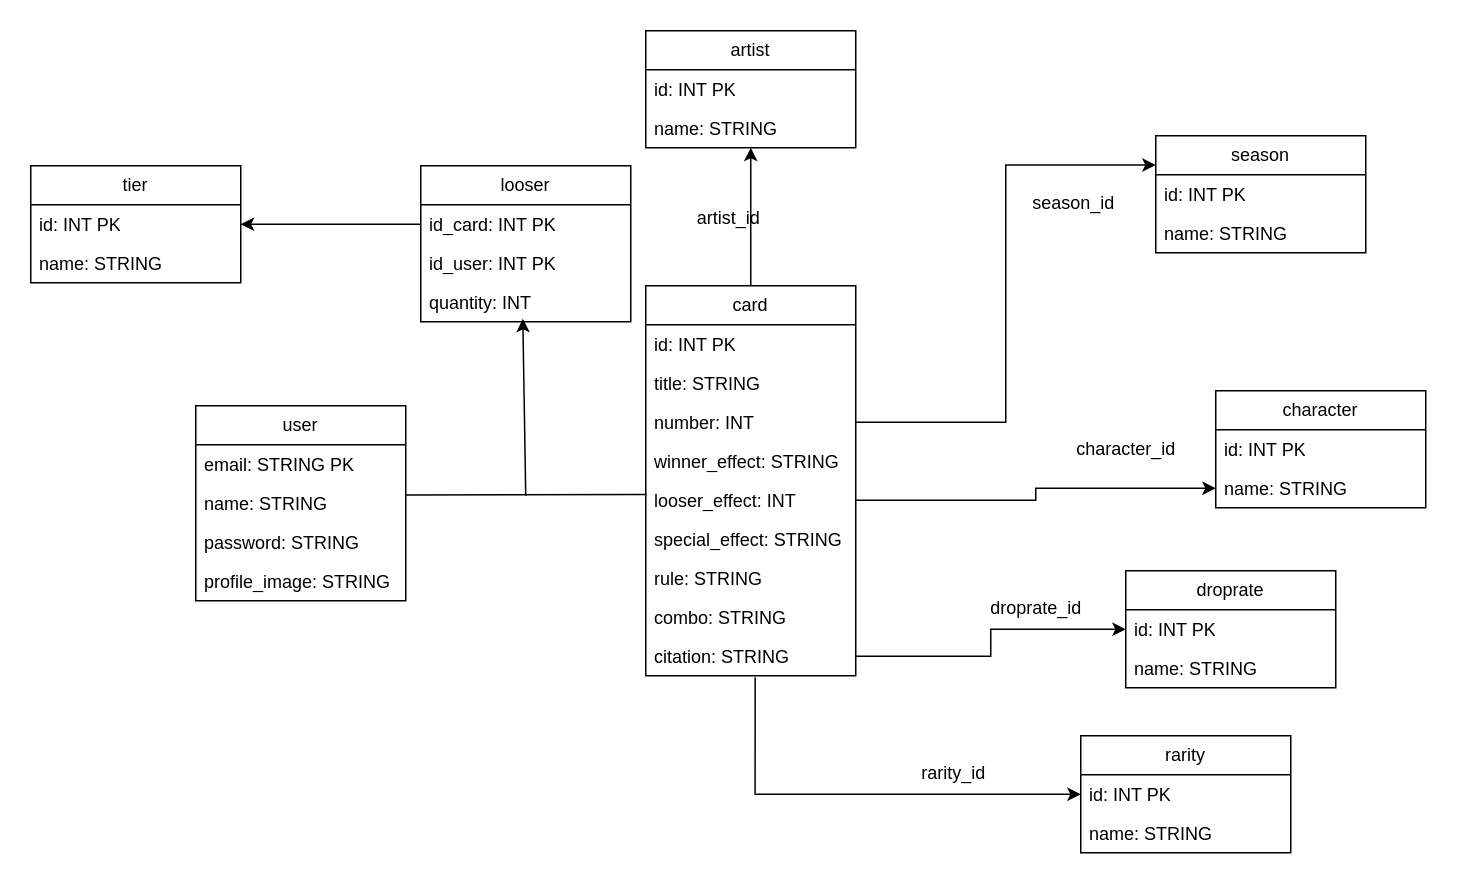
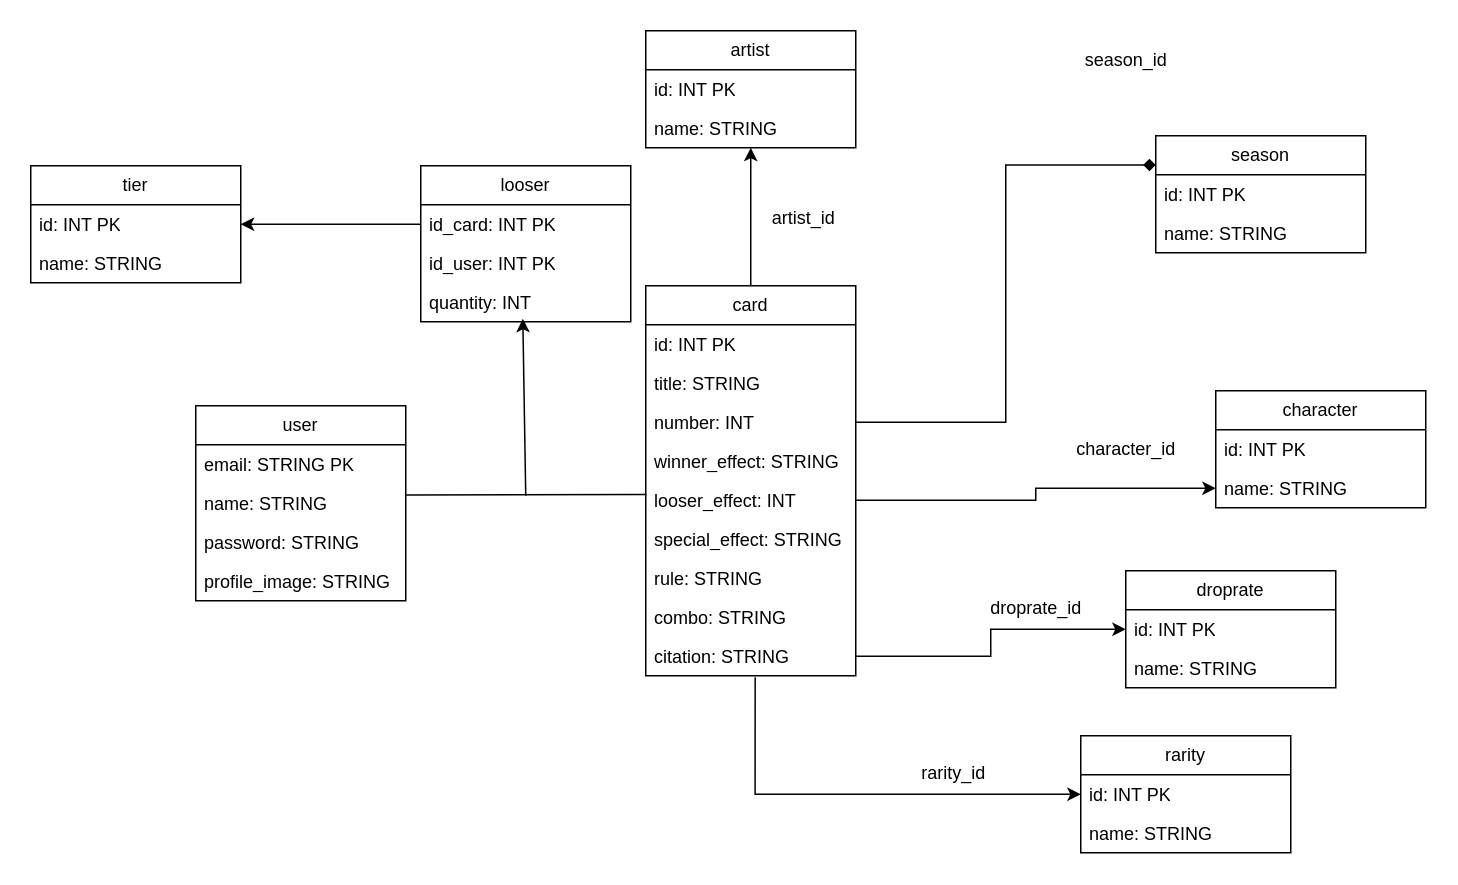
- <mxCell id="20" value="" style="edgeStyle=orthogonalEdgeStyle;rounded=0;orthogonalLoop=1;jettySize=auto;html=1;entryX=0;entryY=0.25;entryDx=0;entryDy=0;exitX=1;exitY=0.5;exitDx=0;exitDy=0;" edge="1" parent="1" source="6" target="17"><mxGeometry relative="1" as="geometry"><mxPoint x="350" y="197" as="sourcePoint" /><mxPoint x="550" y="223" as="targetPoint" /></mxGeometry></mxCell>
+ <mxCell id="20" value="" style="edgeStyle=orthogonalEdgeStyle;rounded=0;orthogonalLoop=1;jettySize=auto;html=1;entryX=0;entryY=0.25;entryDx=0;entryDy=0;exitX=1;exitY=0.5;exitDx=0;exitDy=0;endArrow=diamond;" edge="1" parent="1" source="6" target="17"><mxGeometry relative="1" as="geometry"><mxPoint x="350" y="197" as="sourcePoint" /><mxPoint x="550" y="223" as="targetPoint" /></mxGeometry></mxCell>
- <mxCell id="21" value="season_id" style="text;html=1;align=center;verticalAlign=middle;resizable=0;points=[];autosize=1;strokeColor=none;fillColor=none;" vertex="1" parent="1"><mxGeometry x="675" y="120" width="80" height="30" as="geometry" /></mxCell>
+ <mxCell id="21" value="season_id" style="text;html=1;align=center;verticalAlign=middle;resizable=0;points=[];autosize=1;strokeColor=none;fillColor=none;" vertex="1" parent="1"><mxGeometry x="710" y="25" width="80" height="30" as="geometry" /></mxCell>
- <mxCell id="16" value="artist_id" style="text;html=1;align=center;verticalAlign=middle;resizable=0;points=[];autosize=1;strokeColor=none;fillColor=none;" vertex="1" parent="1"><mxGeometry x="450" y="130" width="70" height="30" as="geometry" /></mxCell>
+ <mxCell id="16" value="artist_id" style="text;html=1;align=center;verticalAlign=middle;resizable=0;points=[];autosize=1;strokeColor=none;fillColor=none;" vertex="1" parent="1"><mxGeometry x="500" y="130" width="70" height="30" as="geometry" /></mxCell>
